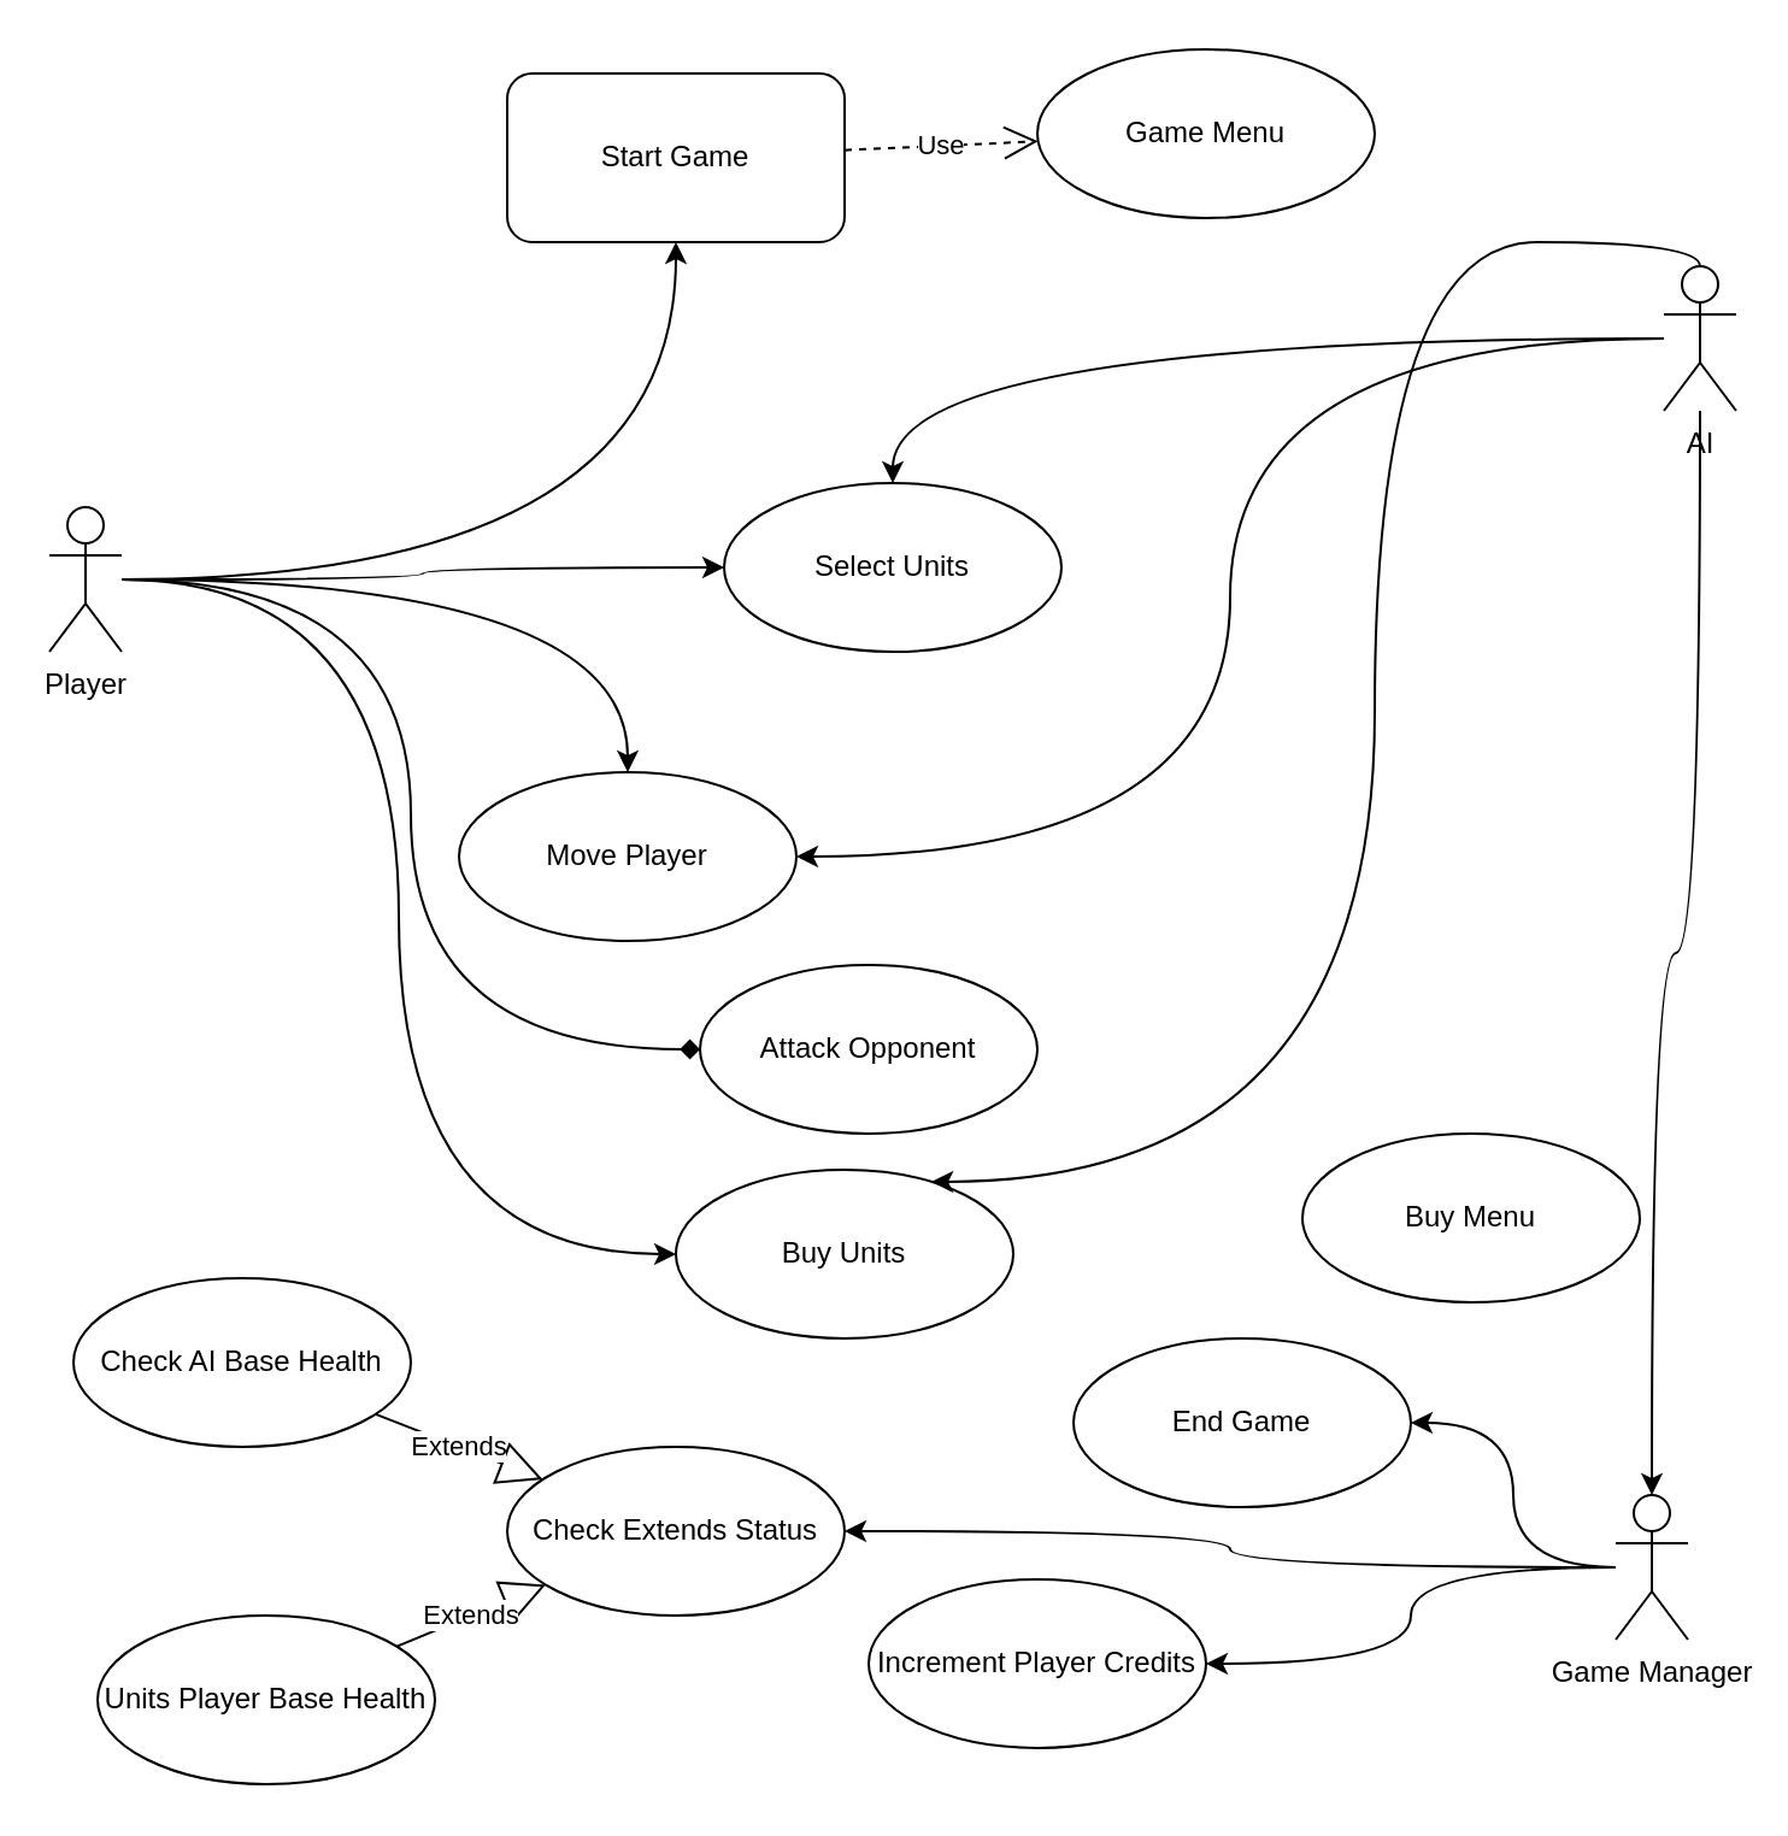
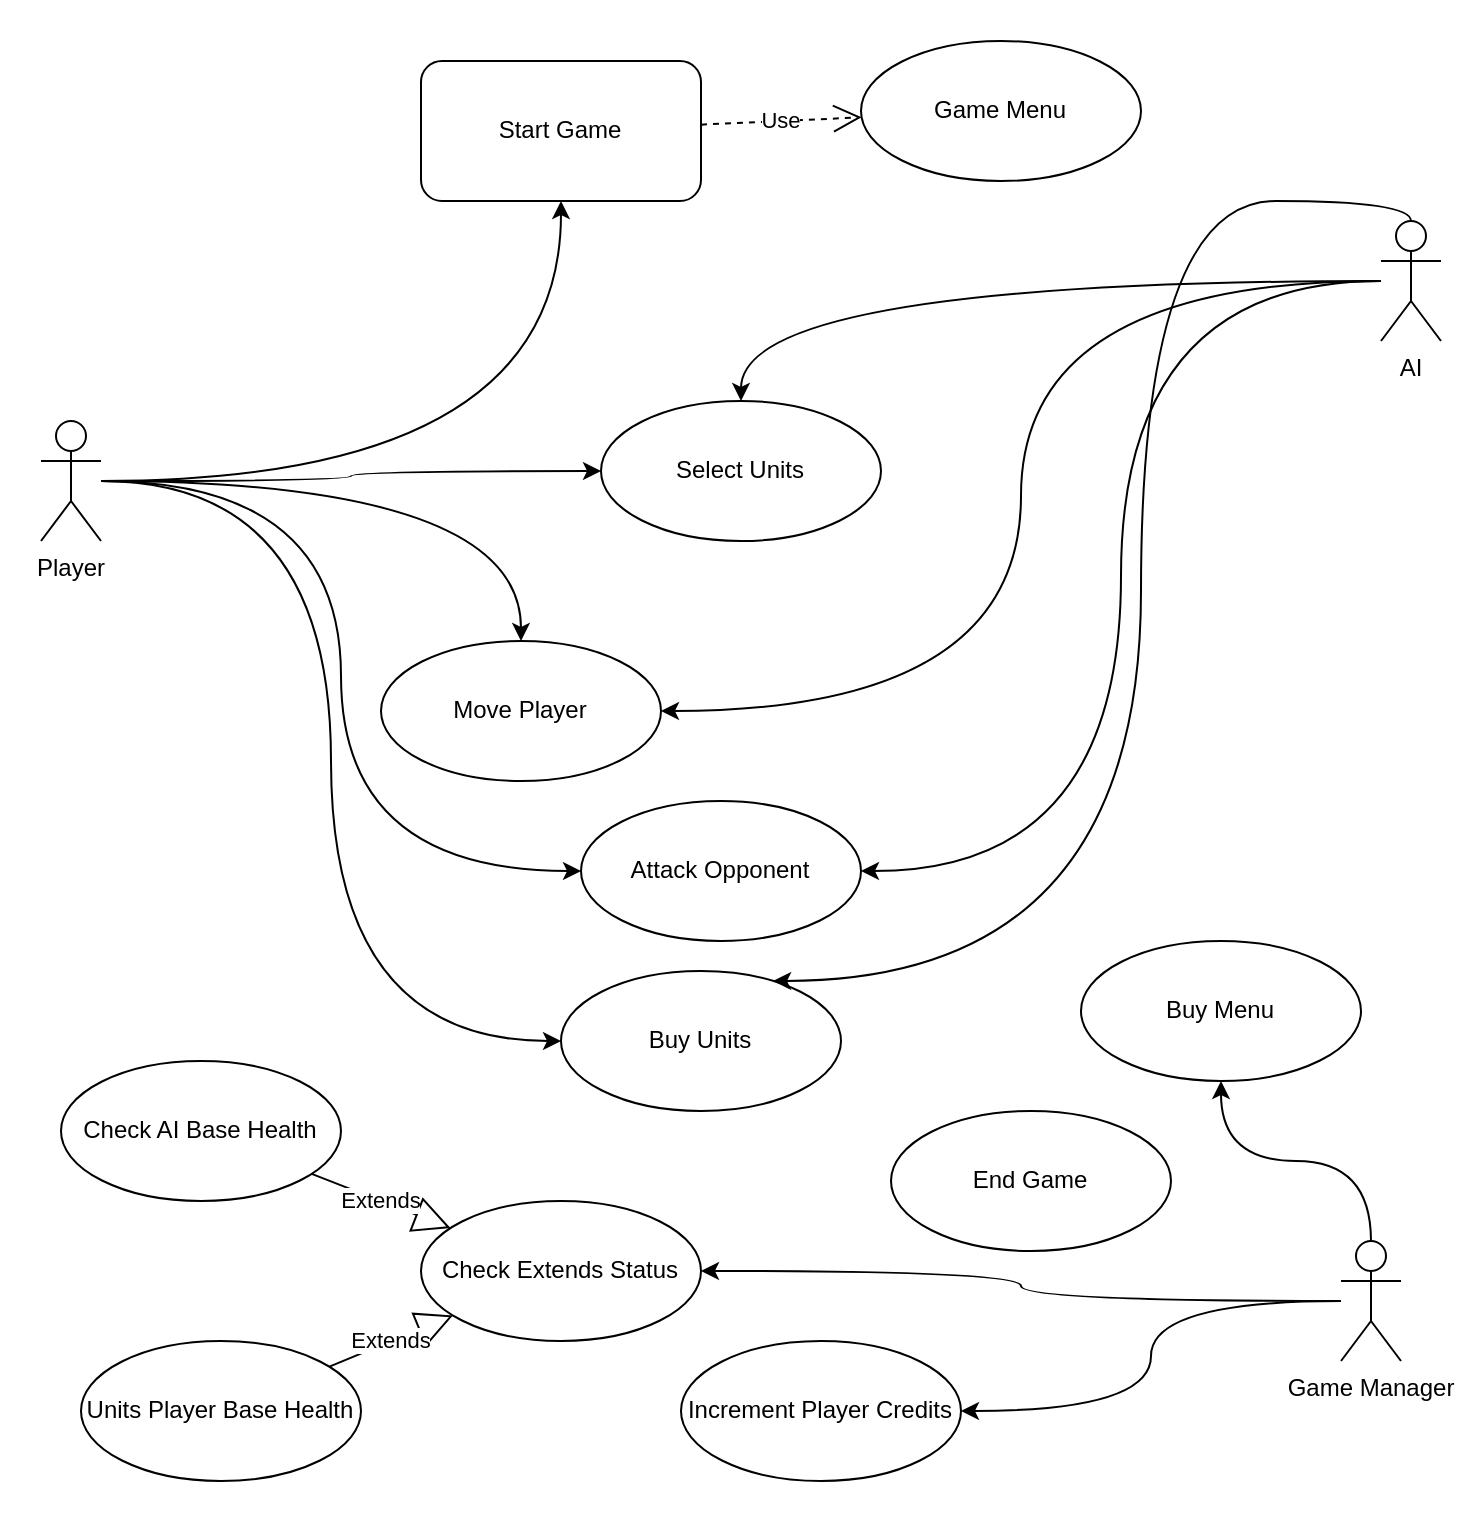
- <mxCell id="16" style="edgeStyle=orthogonalEdgeStyle;curved=1;rounded=0;orthogonalLoop=1;jettySize=auto;html=1;" edge="1" parent="1" source="18" target="22"><mxGeometry relative="1" as="geometry" /></mxCell>
+ <mxCell id="16" style="edgeStyle=orthogonalEdgeStyle;curved=1;rounded=0;orthogonalLoop=1;jettySize=auto;html=1;entryX=1;entryY=0.5;entryDx=0;entryDy=0;" edge="1" parent="1" source="18" target="11"><mxGeometry relative="1" as="geometry" /></mxCell>
- <mxCell id="5" style="edgeStyle=orthogonalEdgeStyle;curved=1;rounded=0;orthogonalLoop=1;jettySize=auto;html=1;entryX=0;entryY=0.5;entryDx=0;entryDy=0;endArrow=diamond;" edge="1" parent="1" source="7" target="11"><mxGeometry relative="1" as="geometry" /></mxCell>
+ <mxCell id="5" style="edgeStyle=orthogonalEdgeStyle;curved=1;rounded=0;orthogonalLoop=1;jettySize=auto;html=1;entryX=0;entryY=0.5;entryDx=0;entryDy=0;" edge="1" parent="1" source="7" target="11"><mxGeometry relative="1" as="geometry" /></mxCell>
- <mxCell id="19" style="edgeStyle=orthogonalEdgeStyle;curved=1;rounded=0;orthogonalLoop=1;jettySize=auto;html=1;" edge="1" parent="1" source="22" target="23"><mxGeometry relative="1" as="geometry" /></mxCell>
+ <mxCell id="19" style="edgeStyle=orthogonalEdgeStyle;curved=1;rounded=0;orthogonalLoop=1;jettySize=auto;html=1;" edge="1" parent="1" source="22" target="13"><mxGeometry relative="1" as="geometry" /></mxCell>
- <mxCell id="24" value="Increment Player Credits" style="ellipse;whiteSpace=wrap;html=1;" vertex="1" parent="1"><mxGeometry x="360" y="655" width="140" height="70" as="geometry" /></mxCell>
+ <mxCell id="24" value="Increment Player Credits" style="ellipse;whiteSpace=wrap;html=1;" vertex="1" parent="1"><mxGeometry x="340" y="670" width="140" height="70" as="geometry" /></mxCell>
